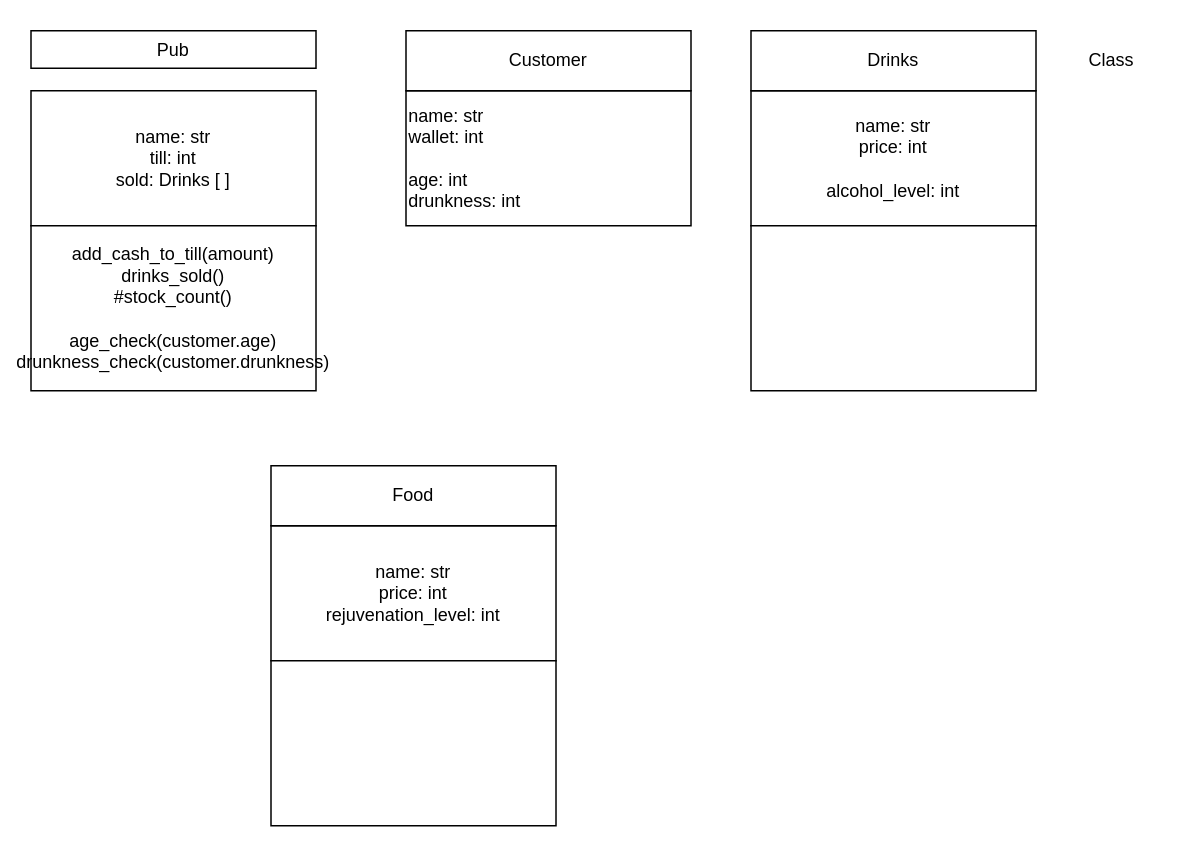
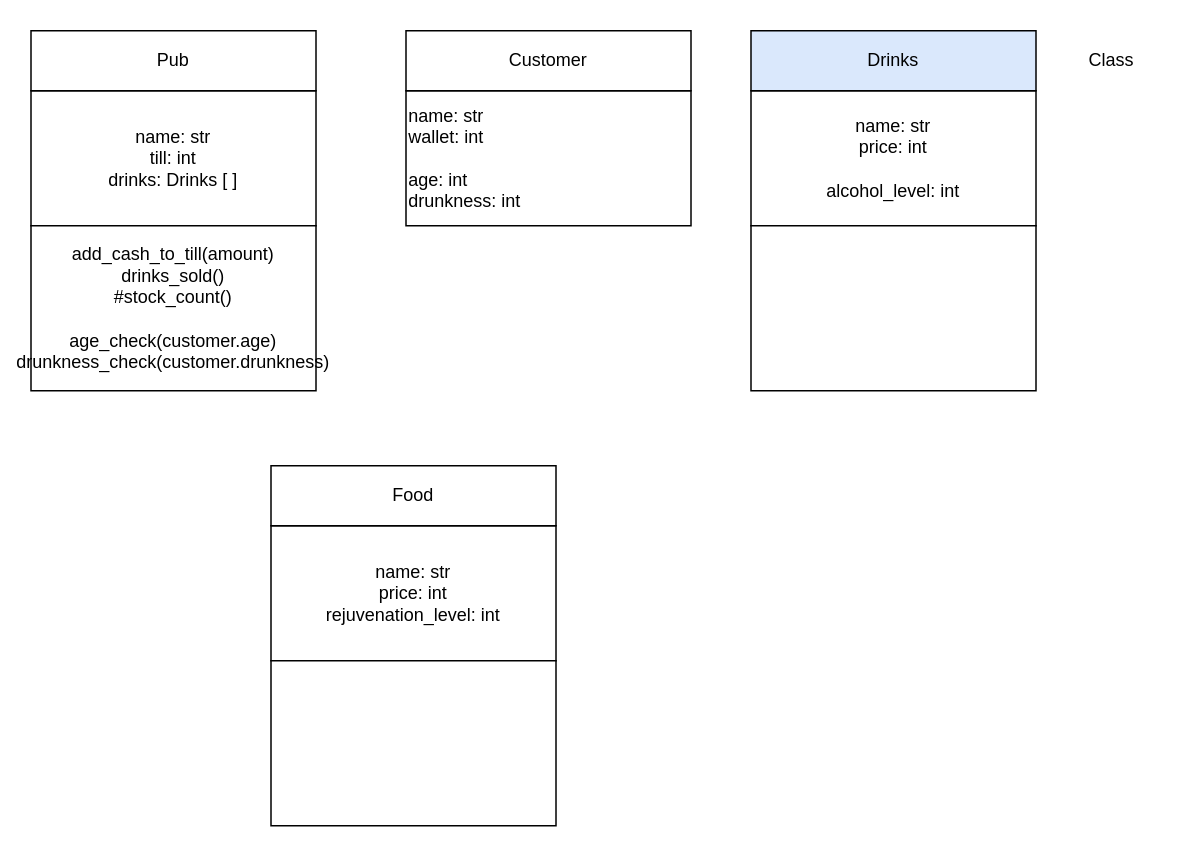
- <mxCell id="5" value="Pub" style="rounded=0;whiteSpace=wrap;html=1;" parent="1" vertex="1"><mxGeometry x="20" y="20" width="190" height="25" as="geometry" /></mxCell>
+ <mxCell id="5" value="Pub" style="rounded=0;whiteSpace=wrap;html=1;" parent="1" vertex="1"><mxGeometry x="20" y="20" width="190" height="40" as="geometry" /></mxCell>
- <mxCell id="8" value="Drinks" style="rounded=0;whiteSpace=wrap;html=1;" parent="1" vertex="1"><mxGeometry x="500" y="20" width="190" height="40" as="geometry" /></mxCell>
+ <mxCell id="8" value="Drinks" style="rounded=0;whiteSpace=wrap;html=1;fillColor=#dae8fc;" parent="1" vertex="1"><mxGeometry x="500" y="20" width="190" height="40" as="geometry" /></mxCell>
- <mxCell id="4" value="name: str&lt;br&gt;till: int&lt;br&gt;sold: Drinks [ ]" style="rounded=0;whiteSpace=wrap;html=1;" parent="1" vertex="1"><mxGeometry x="20" y="60" width="190" height="90" as="geometry" /></mxCell>
+ <mxCell id="4" value="name: str&lt;br&gt;till: int&lt;br&gt;drinks: Drinks [ ]" style="rounded=0;whiteSpace=wrap;html=1;" parent="1" vertex="1"><mxGeometry x="20" y="60" width="190" height="90" as="geometry" /></mxCell>
